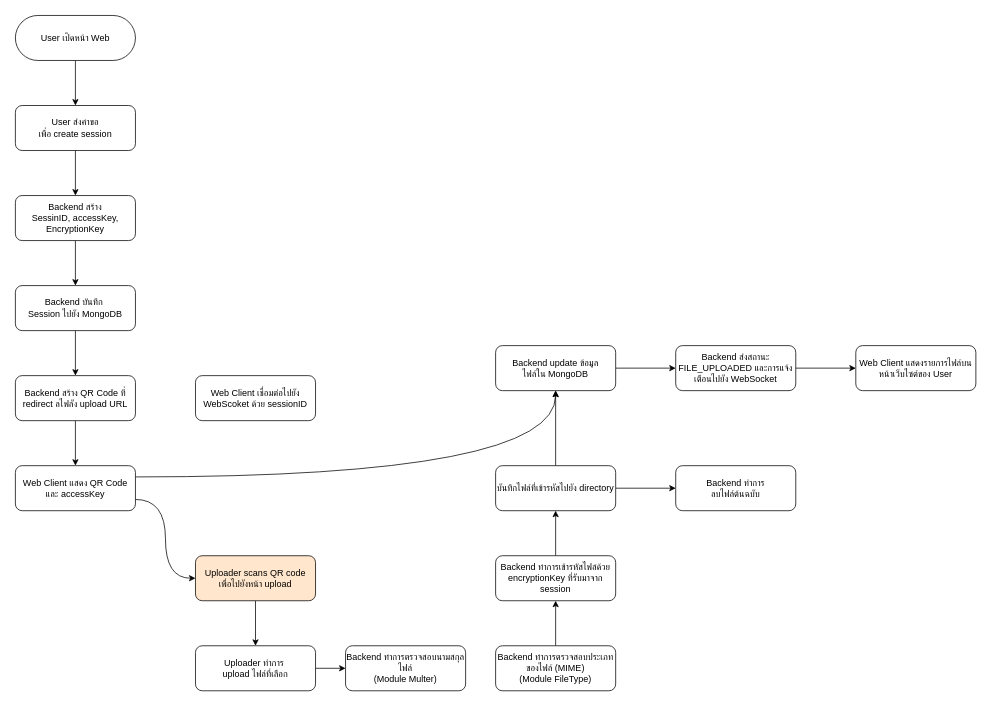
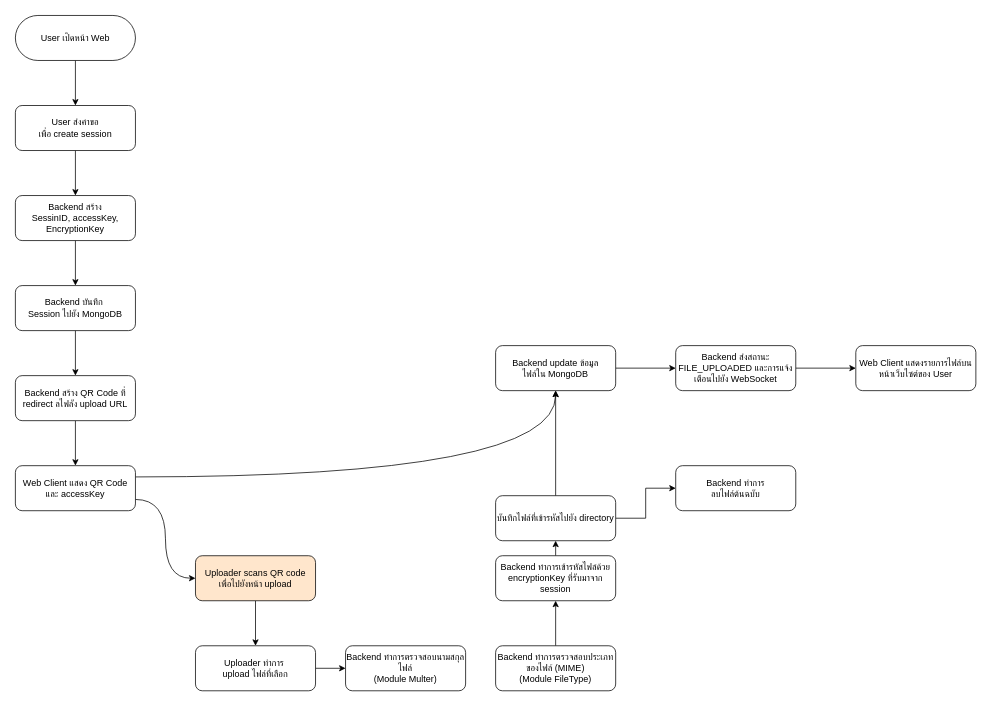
- <mxCell id="15" value="Web Client เชื่อมต่อไปยัง WebScoket ด้วย sessionID" style="rounded=1;whiteSpace=wrap;html=1;" parent="1" vertex="1"><mxGeometry x="260" y="500" width="160" height="60" as="geometry" /></mxCell>
- <mxCell id="27" value="บันทึกไฟล์ที่เข้ารหัสไปยัง directory" style="rounded=1;whiteSpace=wrap;html=1;" parent="1" vertex="1"><mxGeometry x="660" y="620" width="160" height="60" as="geometry" /></mxCell>
+ <mxCell id="27" value="บันทึกไฟล์ที่เข้ารหัสไปยัง directory" style="rounded=1;whiteSpace=wrap;html=1;" parent="1" vertex="1"><mxGeometry x="660" y="660" width="160" height="60" as="geometry" /></mxCell>
